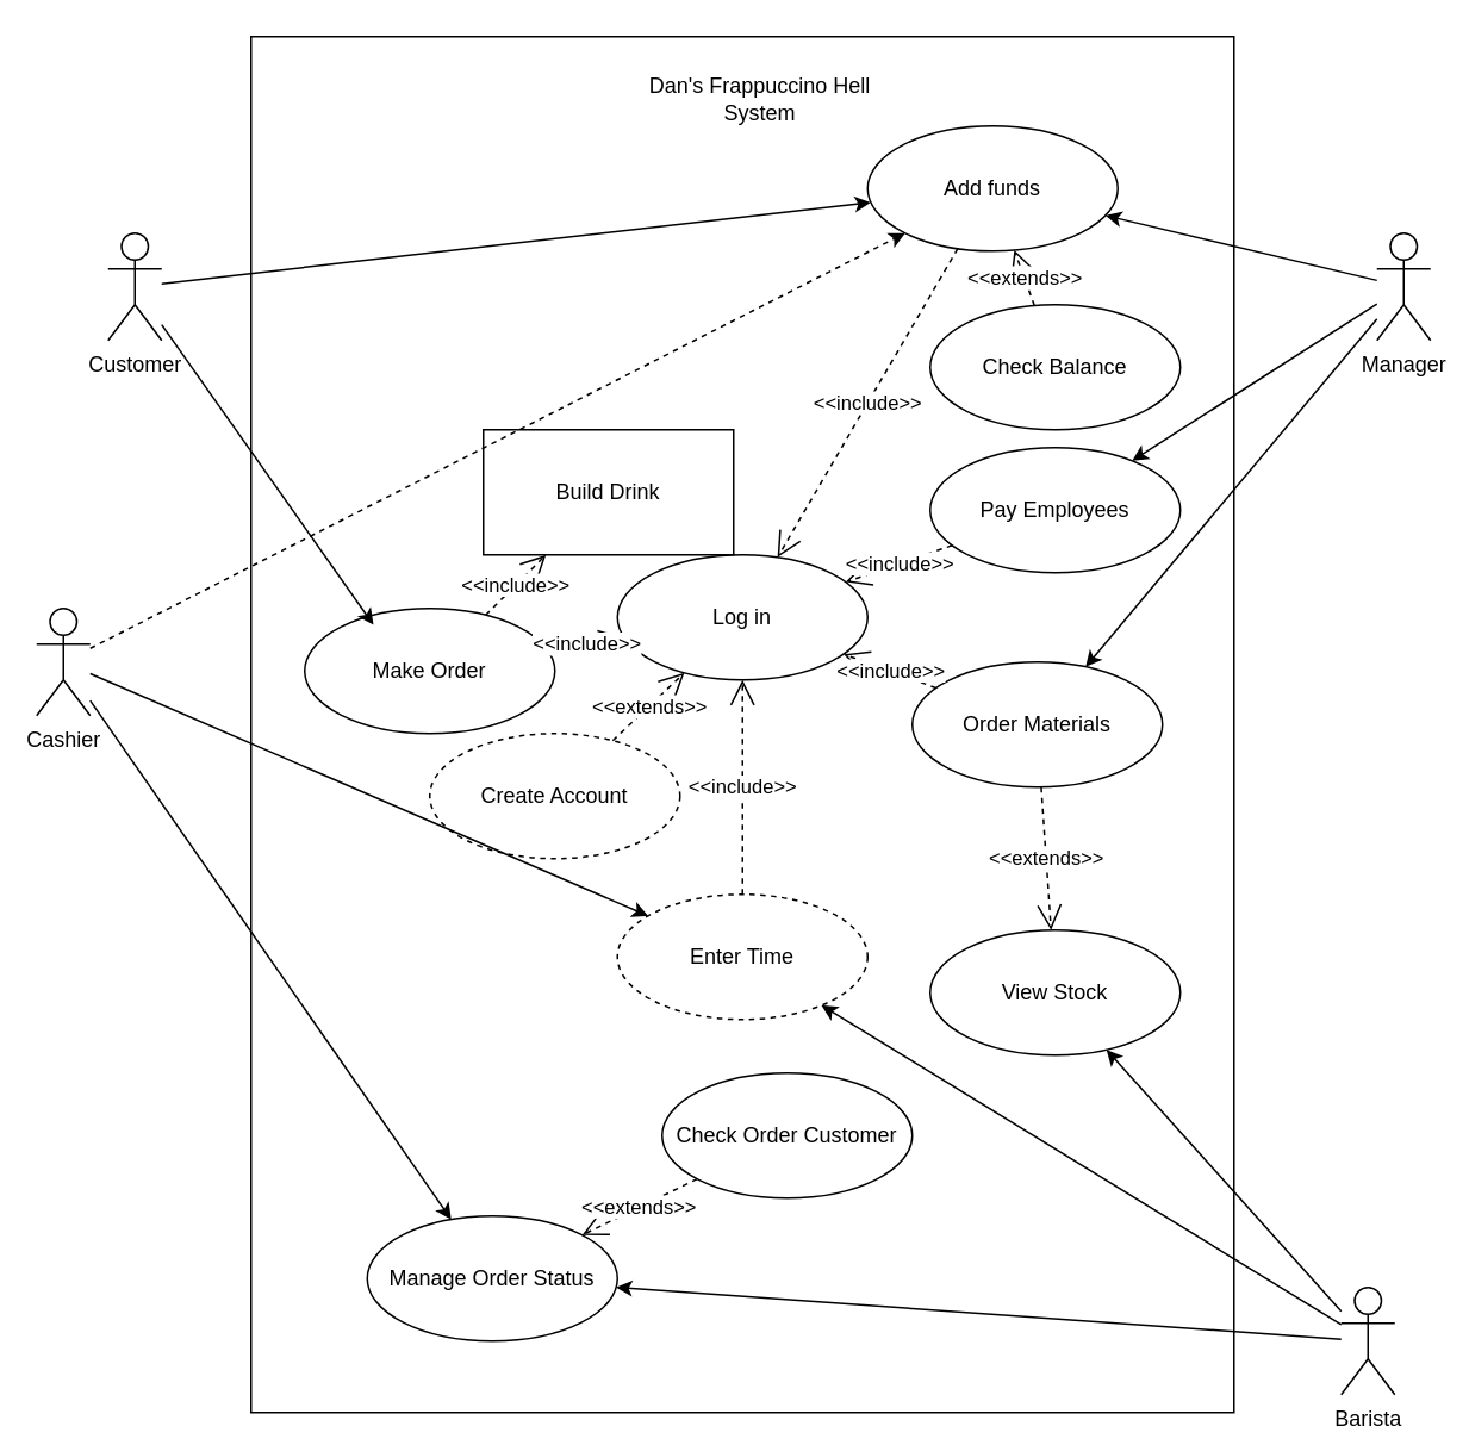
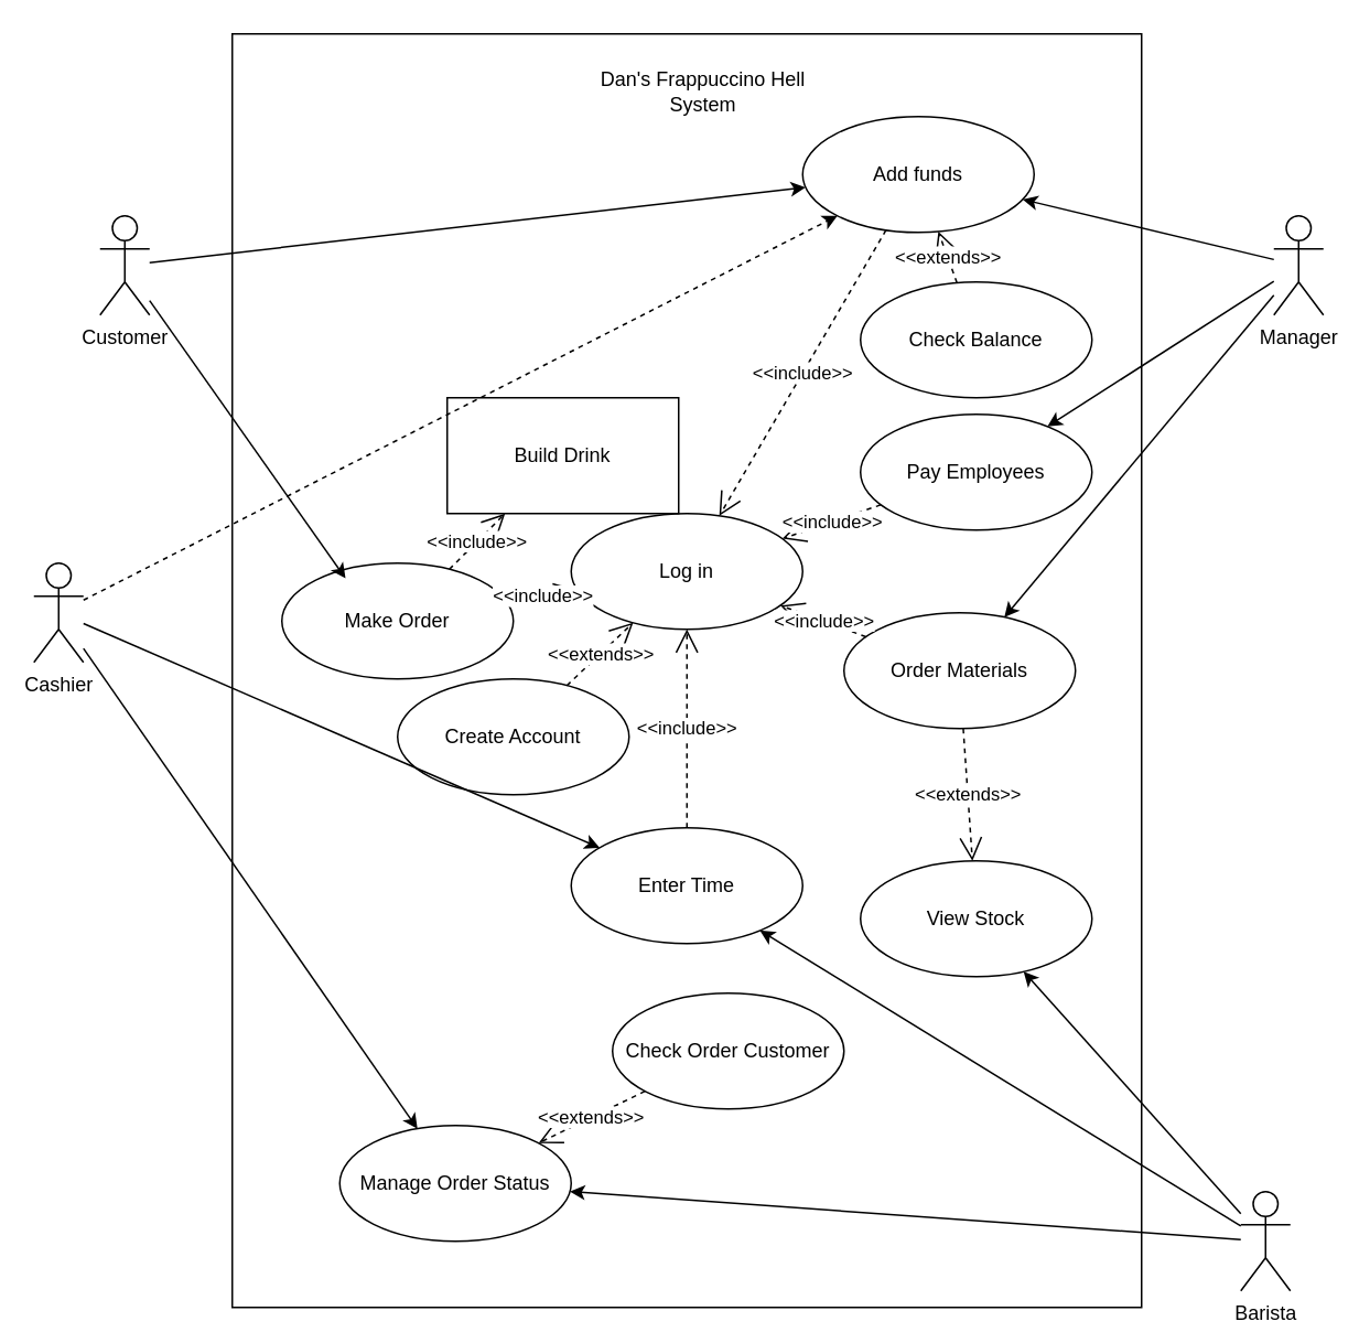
- <mxCell id="18" value="Create Account" style="ellipse;whiteSpace=wrap;html=1;dashed=1;" vertex="1" parent="1"><mxGeometry x="240" y="410" width="140" height="70" as="geometry" /></mxCell>
+ <mxCell id="18" value="Create Account" style="ellipse;whiteSpace=wrap;html=1;" vertex="1" parent="1"><mxGeometry x="240" y="410" width="140" height="70" as="geometry" /></mxCell>
- <mxCell id="10" value="Enter Time" style="ellipse;whiteSpace=wrap;html=1;dashed=1;" vertex="1" parent="1"><mxGeometry x="345" y="500" width="140" height="70" as="geometry" /></mxCell>
+ <mxCell id="10" value="Enter Time" style="ellipse;whiteSpace=wrap;html=1;" vertex="1" parent="1"><mxGeometry x="345" y="500" width="140" height="70" as="geometry" /></mxCell>
